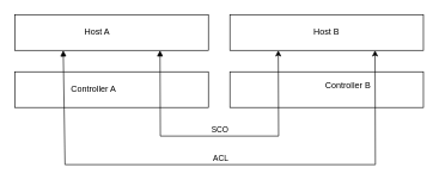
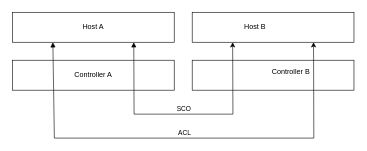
- <mxCell id="12" value="Host A" style="text;html=1;strokeColor=none;fillColor=none;align=center;verticalAlign=middle;whiteSpace=wrap;rounded=0;" vertex="1" parent="1"><mxGeometry x="90" y="30" width="90" height="30" as="geometry" /></mxCell>
+ <mxCell id="12" value="Host A" style="text;html=1;strokeColor=none;fillColor=none;align=center;verticalAlign=middle;whiteSpace=wrap;rounded=0;" vertex="1" parent="1"><mxGeometry x="110" y="30" width="90" height="30" as="geometry" /></mxCell>
- <mxCell id="13" value="Host B" style="text;html=1;strokeColor=none;fillColor=none;align=center;verticalAlign=middle;whiteSpace=wrap;rounded=0;" vertex="1" parent="1"><mxGeometry x="410" y="30" width="90" height="30" as="geometry" /></mxCell>
+ <mxCell id="13" value="Host B" style="text;html=1;strokeColor=none;fillColor=none;align=center;verticalAlign=middle;whiteSpace=wrap;rounded=0;" vertex="1" parent="1"><mxGeometry x="380" y="30" width="90" height="30" as="geometry" /></mxCell>
- <mxCell id="3" value="Controller A" style="text;html=1;strokeColor=none;fillColor=none;align=center;verticalAlign=middle;whiteSpace=wrap;rounded=0;" parent="1" vertex="1"><mxGeometry x="85" y="110" width="90" height="30" as="geometry" /></mxCell>
+ <mxCell id="3" value="Controller A" style="text;html=1;strokeColor=none;fillColor=none;align=center;verticalAlign=middle;whiteSpace=wrap;rounded=0;" parent="1" vertex="1"><mxGeometry x="110" y="110" width="90" height="30" as="geometry" /></mxCell>
